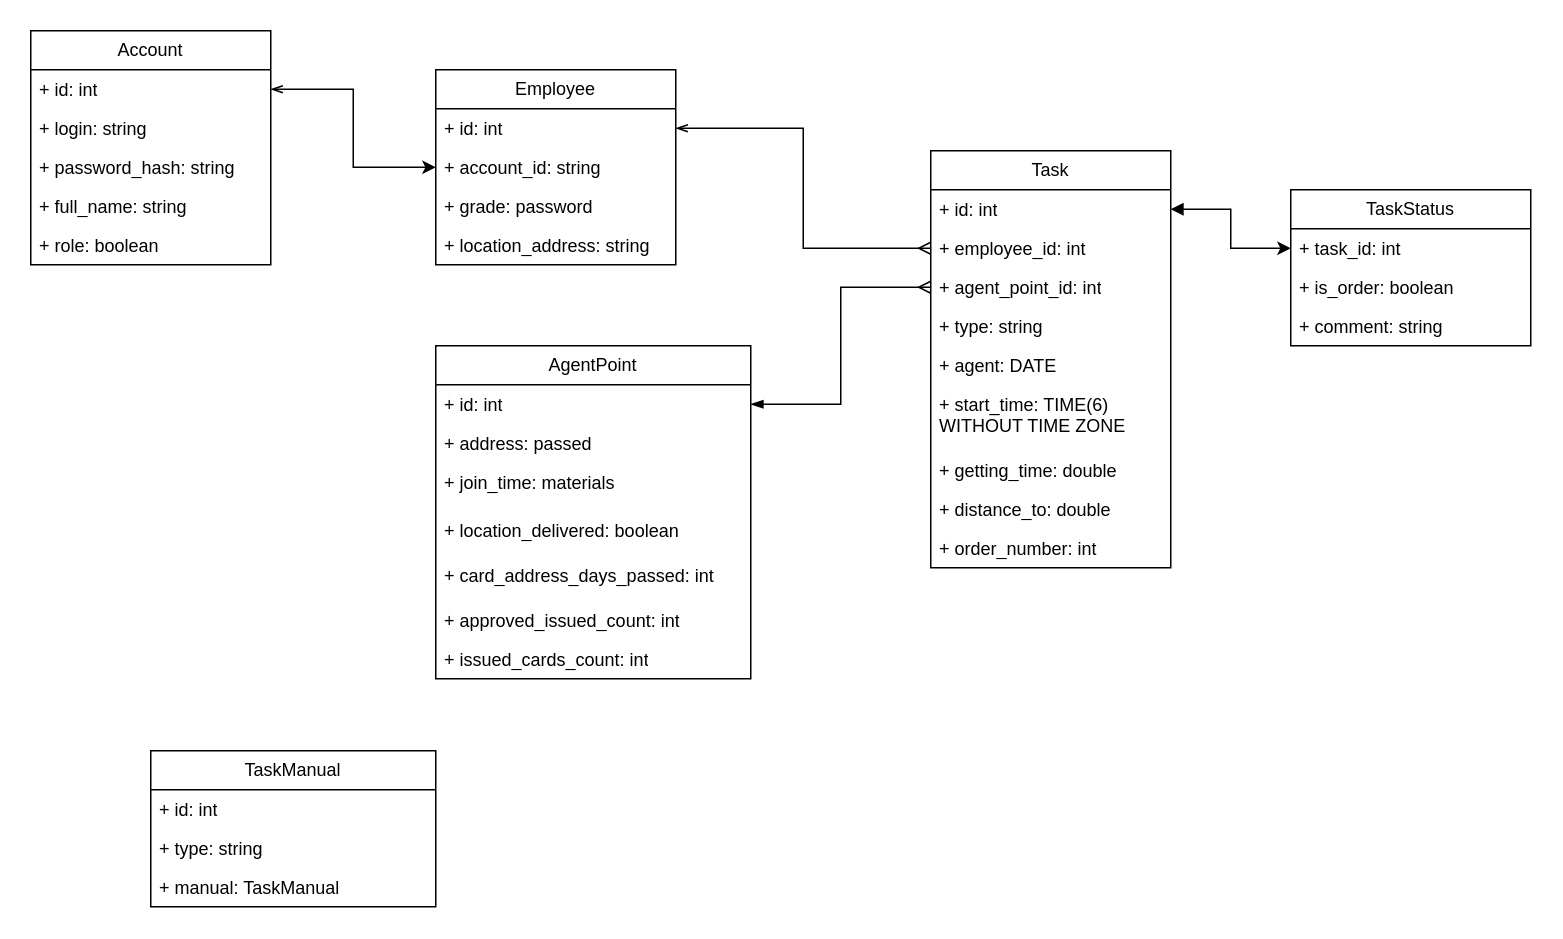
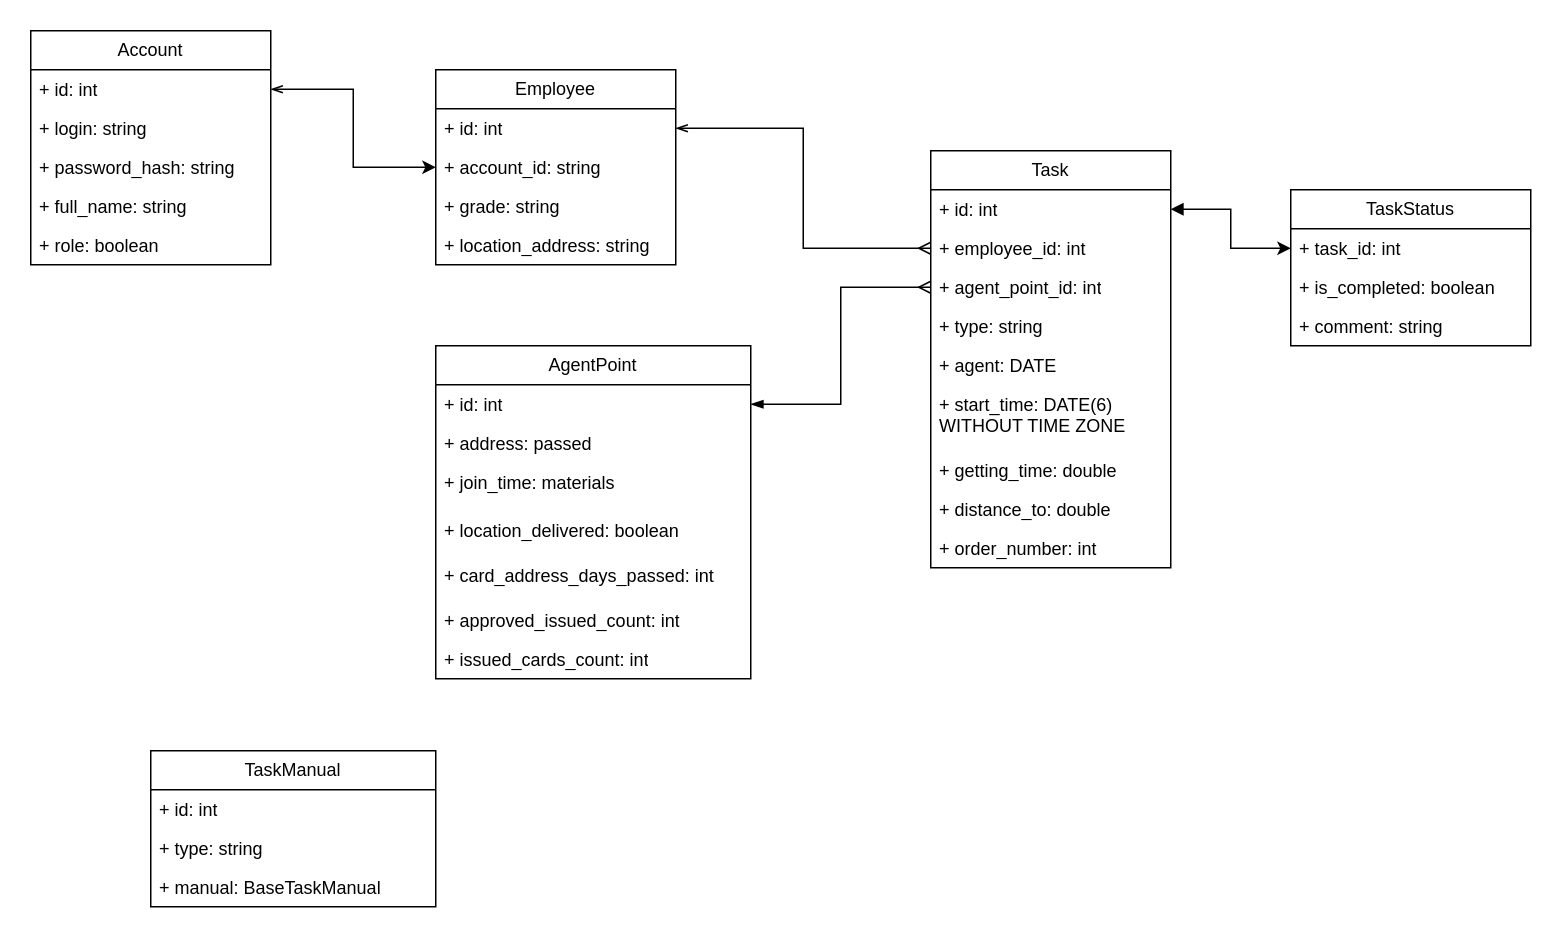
- <mxCell id="19" value="+ grade: password" style="text;strokeColor=none;fillColor=none;align=left;verticalAlign=top;spacingLeft=4;spacingRight=4;overflow=hidden;rotatable=0;points=[[0,0.5],[1,0.5]];portConstraint=eastwest;whiteSpace=wrap;html=1;" parent="16" vertex="1"><mxGeometry y="78" width="160" height="26" as="geometry" /></mxCell>
+ <mxCell id="19" value="+ grade: string" style="text;strokeColor=none;fillColor=none;align=left;verticalAlign=top;spacingLeft=4;spacingRight=4;overflow=hidden;rotatable=0;points=[[0,0.5],[1,0.5]];portConstraint=eastwest;whiteSpace=wrap;html=1;" parent="16" vertex="1"><mxGeometry y="78" width="160" height="26" as="geometry" /></mxCell>
- <mxCell id="37" value="+ is_order: boolean" style="text;strokeColor=none;fillColor=none;align=left;verticalAlign=top;spacingLeft=4;spacingRight=4;overflow=hidden;rotatable=0;points=[[0,0.5],[1,0.5]];portConstraint=eastwest;whiteSpace=wrap;html=1;" parent="35" vertex="1"><mxGeometry y="52" width="160" height="26" as="geometry" /></mxCell>
+ <mxCell id="37" value="+ is_completed: boolean" style="text;strokeColor=none;fillColor=none;align=left;verticalAlign=top;spacingLeft=4;spacingRight=4;overflow=hidden;rotatable=0;points=[[0,0.5],[1,0.5]];portConstraint=eastwest;whiteSpace=wrap;html=1;" parent="35" vertex="1"><mxGeometry y="52" width="160" height="26" as="geometry" /></mxCell>
- <mxCell id="27" value="+ start_time: TIME(6) WITHOUT TIME ZONE" style="text;strokeColor=none;fillColor=none;align=left;verticalAlign=top;spacingLeft=4;spacingRight=4;overflow=hidden;rotatable=0;points=[[0,0.5],[1,0.5]];portConstraint=eastwest;whiteSpace=wrap;html=1;" parent="21" vertex="1"><mxGeometry y="156" width="160" height="44" as="geometry" /></mxCell>
+ <mxCell id="27" value="+ start_time: DATE(6) WITHOUT TIME ZONE" style="text;strokeColor=none;fillColor=none;align=left;verticalAlign=top;spacingLeft=4;spacingRight=4;overflow=hidden;rotatable=0;points=[[0,0.5],[1,0.5]];portConstraint=eastwest;whiteSpace=wrap;html=1;" parent="21" vertex="1"><mxGeometry y="156" width="160" height="44" as="geometry" /></mxCell>
- <mxCell id="34" value="+ manual: TaskManual" style="text;strokeColor=none;fillColor=none;align=left;verticalAlign=top;spacingLeft=4;spacingRight=4;overflow=hidden;rotatable=0;points=[[0,0.5],[1,0.5]];portConstraint=eastwest;whiteSpace=wrap;html=1;" parent="31" vertex="1"><mxGeometry y="78" width="190" height="26" as="geometry" /></mxCell>
+ <mxCell id="34" value="+ manual: BaseTaskManual" style="text;strokeColor=none;fillColor=none;align=left;verticalAlign=top;spacingLeft=4;spacingRight=4;overflow=hidden;rotatable=0;points=[[0,0.5],[1,0.5]];portConstraint=eastwest;whiteSpace=wrap;html=1;" parent="31" vertex="1"><mxGeometry y="78" width="190" height="26" as="geometry" /></mxCell>
